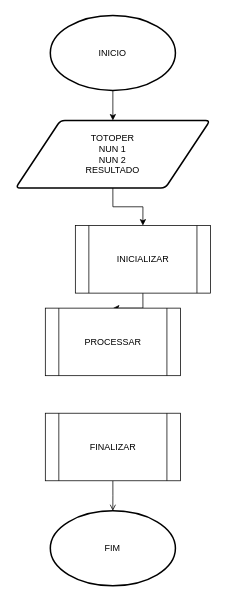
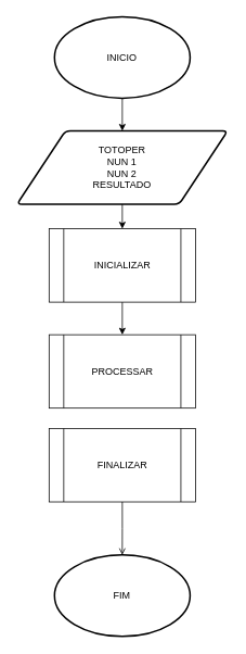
- <mxCell id="8" value="INICIALIZAR" style="shape=process;whiteSpace=wrap;html=1;backgroundOutline=1;" vertex="1" parent="1"><mxGeometry x="99.66" y="300" width="180" height="90" as="geometry" /></mxCell>
+ <mxCell id="8" value="INICIALIZAR" style="shape=process;whiteSpace=wrap;html=1;backgroundOutline=1;" vertex="1" parent="1"><mxGeometry x="59.66" y="280" width="180" height="90" as="geometry" /></mxCell>
- <mxCell id="11" value="FINALIZAR" style="shape=process;whiteSpace=wrap;html=1;backgroundOutline=1;" vertex="1" parent="1"><mxGeometry x="59.66" y="550" width="180" height="90" as="geometry" /></mxCell>
+ <mxCell id="11" value="FINALIZAR" style="shape=process;whiteSpace=wrap;html=1;backgroundOutline=1;" vertex="1" parent="1"><mxGeometry x="59.66" y="525" width="180" height="90" as="geometry" /></mxCell>
